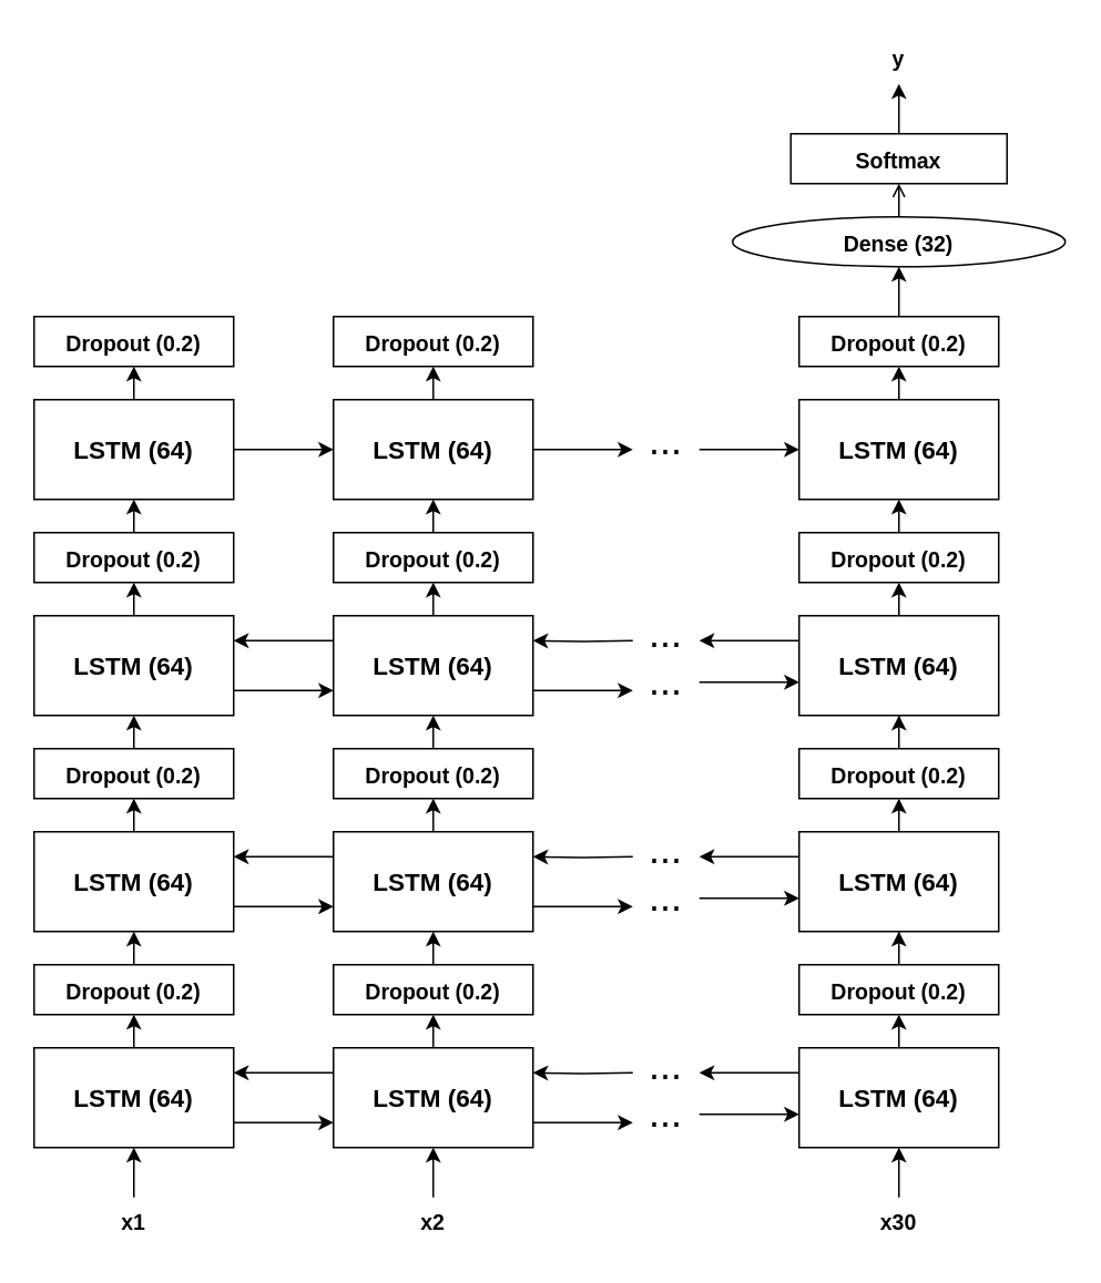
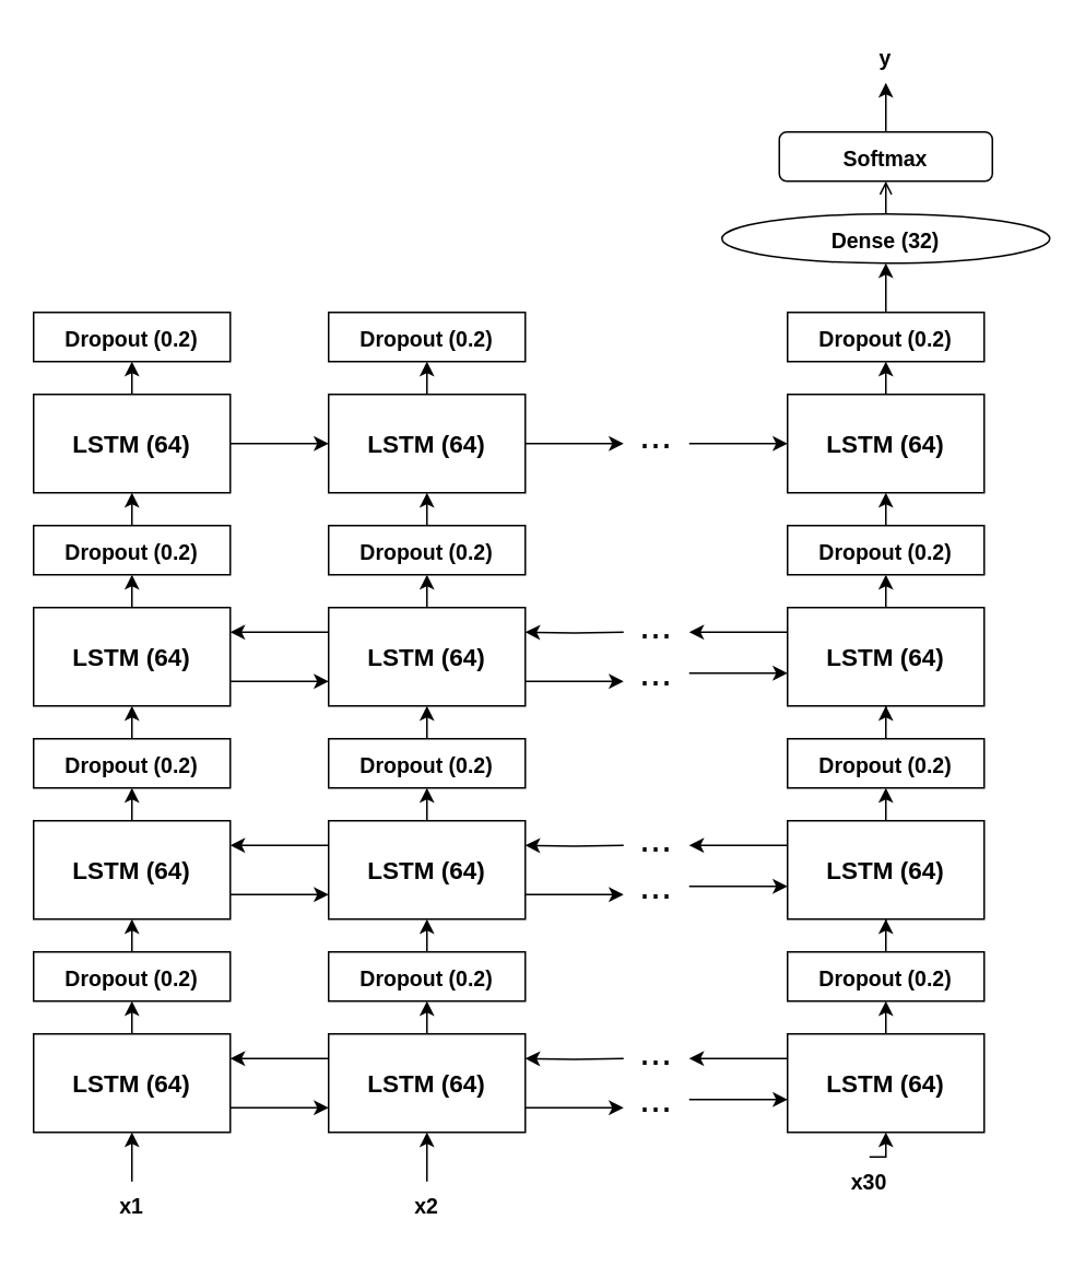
- <mxCell id="76" value="&lt;b&gt;&lt;font style=&quot;font-size: 13px&quot;&gt;Softmax&lt;/font&gt;&lt;/b&gt;" style="rounded=0;whiteSpace=wrap;html=1;fontSize=15;" vertex="1" parent="1"><mxGeometry x="475" y="80" width="130" height="30" as="geometry" /></mxCell>
+ <mxCell id="76" value="&lt;b&gt;&lt;font style=&quot;font-size: 13px&quot;&gt;Softmax&lt;/font&gt;&lt;/b&gt;" style="whiteSpace=wrap;html=1;fontSize=15;rounded=1;" vertex="1" parent="1"><mxGeometry x="475" y="80" width="130" height="30" as="geometry" /></mxCell>
- <mxCell id="83" value="&lt;b&gt;x30&lt;/b&gt;" style="text;html=1;strokeColor=none;fillColor=none;align=center;verticalAlign=middle;whiteSpace=wrap;rounded=0;fontSize=13;" vertex="1" parent="1"><mxGeometry x="510" y="720" width="60" height="30" as="geometry" /></mxCell>
+ <mxCell id="83" value="&lt;b&gt;x30&lt;/b&gt;" style="text;html=1;strokeColor=none;fillColor=none;align=center;verticalAlign=middle;whiteSpace=wrap;rounded=0;fontSize=13;" vertex="1" parent="1"><mxGeometry x="500" y="705" width="60" height="30" as="geometry" /></mxCell>
